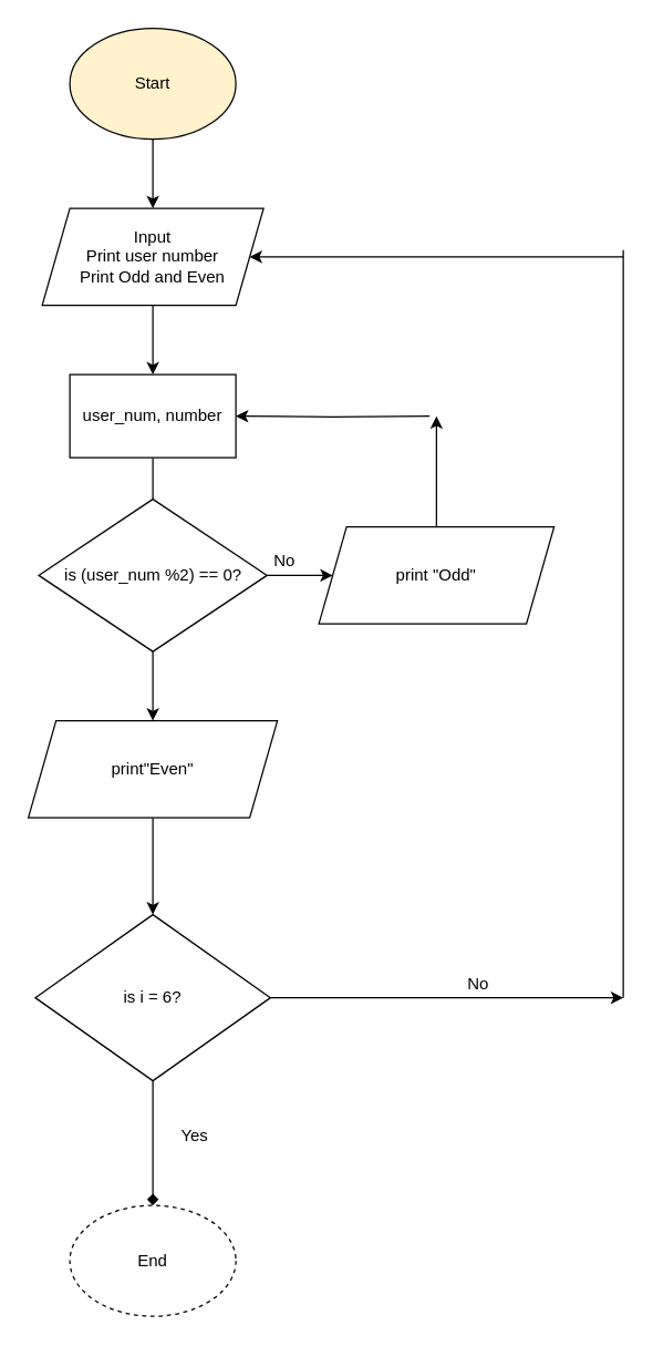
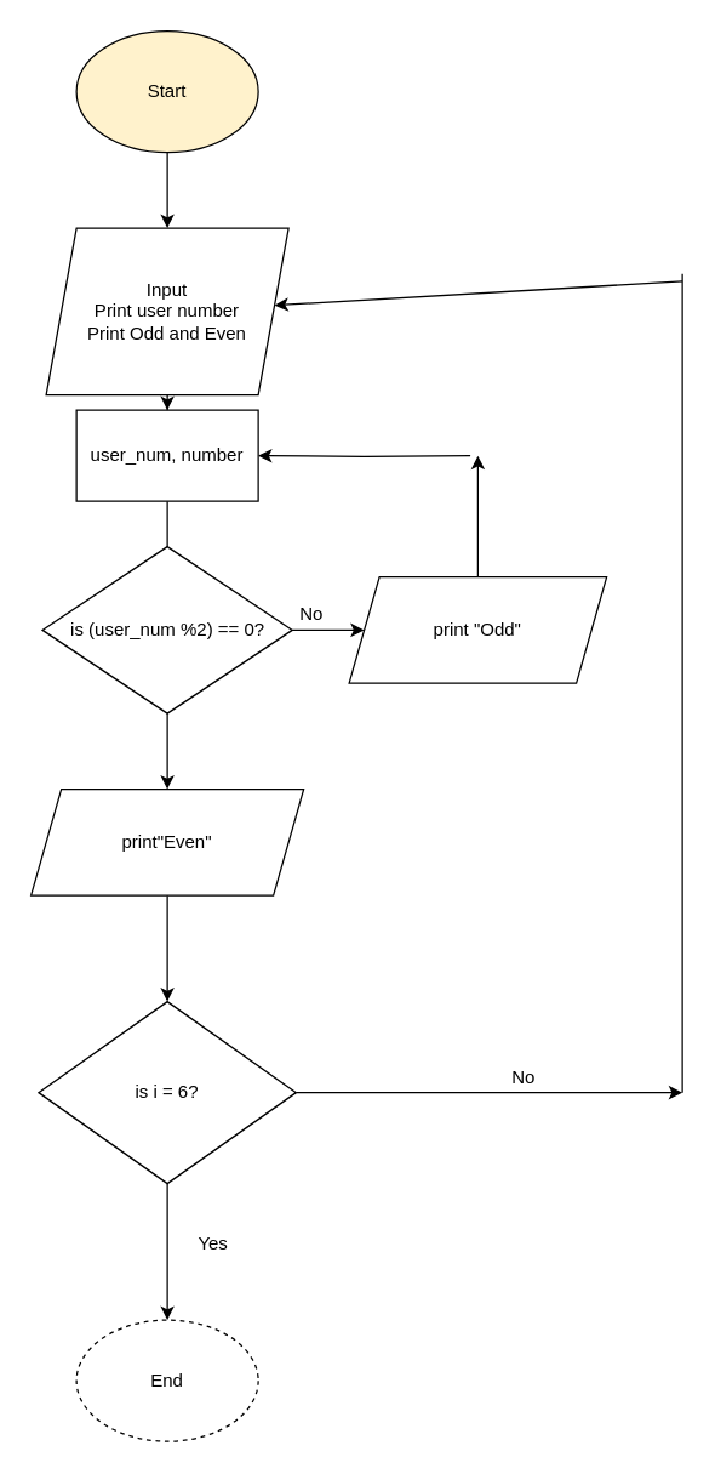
- <mxCell id="5" value="Input&lt;br&gt;Print user number&lt;br&gt;Print Odd and Even" style="shape=parallelogram;perimeter=parallelogramPerimeter;whiteSpace=wrap;html=1;fixedSize=1;" parent="1" vertex="1"><mxGeometry x="30" y="150" width="160" height="70" as="geometry" /></mxCell>
+ <mxCell id="5" value="Input&lt;br&gt;Print user number&lt;br&gt;Print Odd and Even" style="shape=parallelogram;perimeter=parallelogramPerimeter;whiteSpace=wrap;html=1;fixedSize=1;" parent="1" vertex="1"><mxGeometry x="30" y="150" width="160" height="110" as="geometry" /></mxCell>
- <mxCell id="19" style="edgeStyle=orthogonalEdgeStyle;rounded=0;orthogonalLoop=1;jettySize=auto;html=1;entryX=0.5;entryY=0;entryDx=0;entryDy=0;endArrow=diamond;" parent="1" source="21" target="13" edge="1"><mxGeometry relative="1" as="geometry" /></mxCell>
+ <mxCell id="19" style="edgeStyle=orthogonalEdgeStyle;rounded=0;orthogonalLoop=1;jettySize=auto;html=1;entryX=0.5;entryY=0;entryDx=0;entryDy=0;" parent="1" source="21" target="13" edge="1"><mxGeometry relative="1" as="geometry" /></mxCell>
